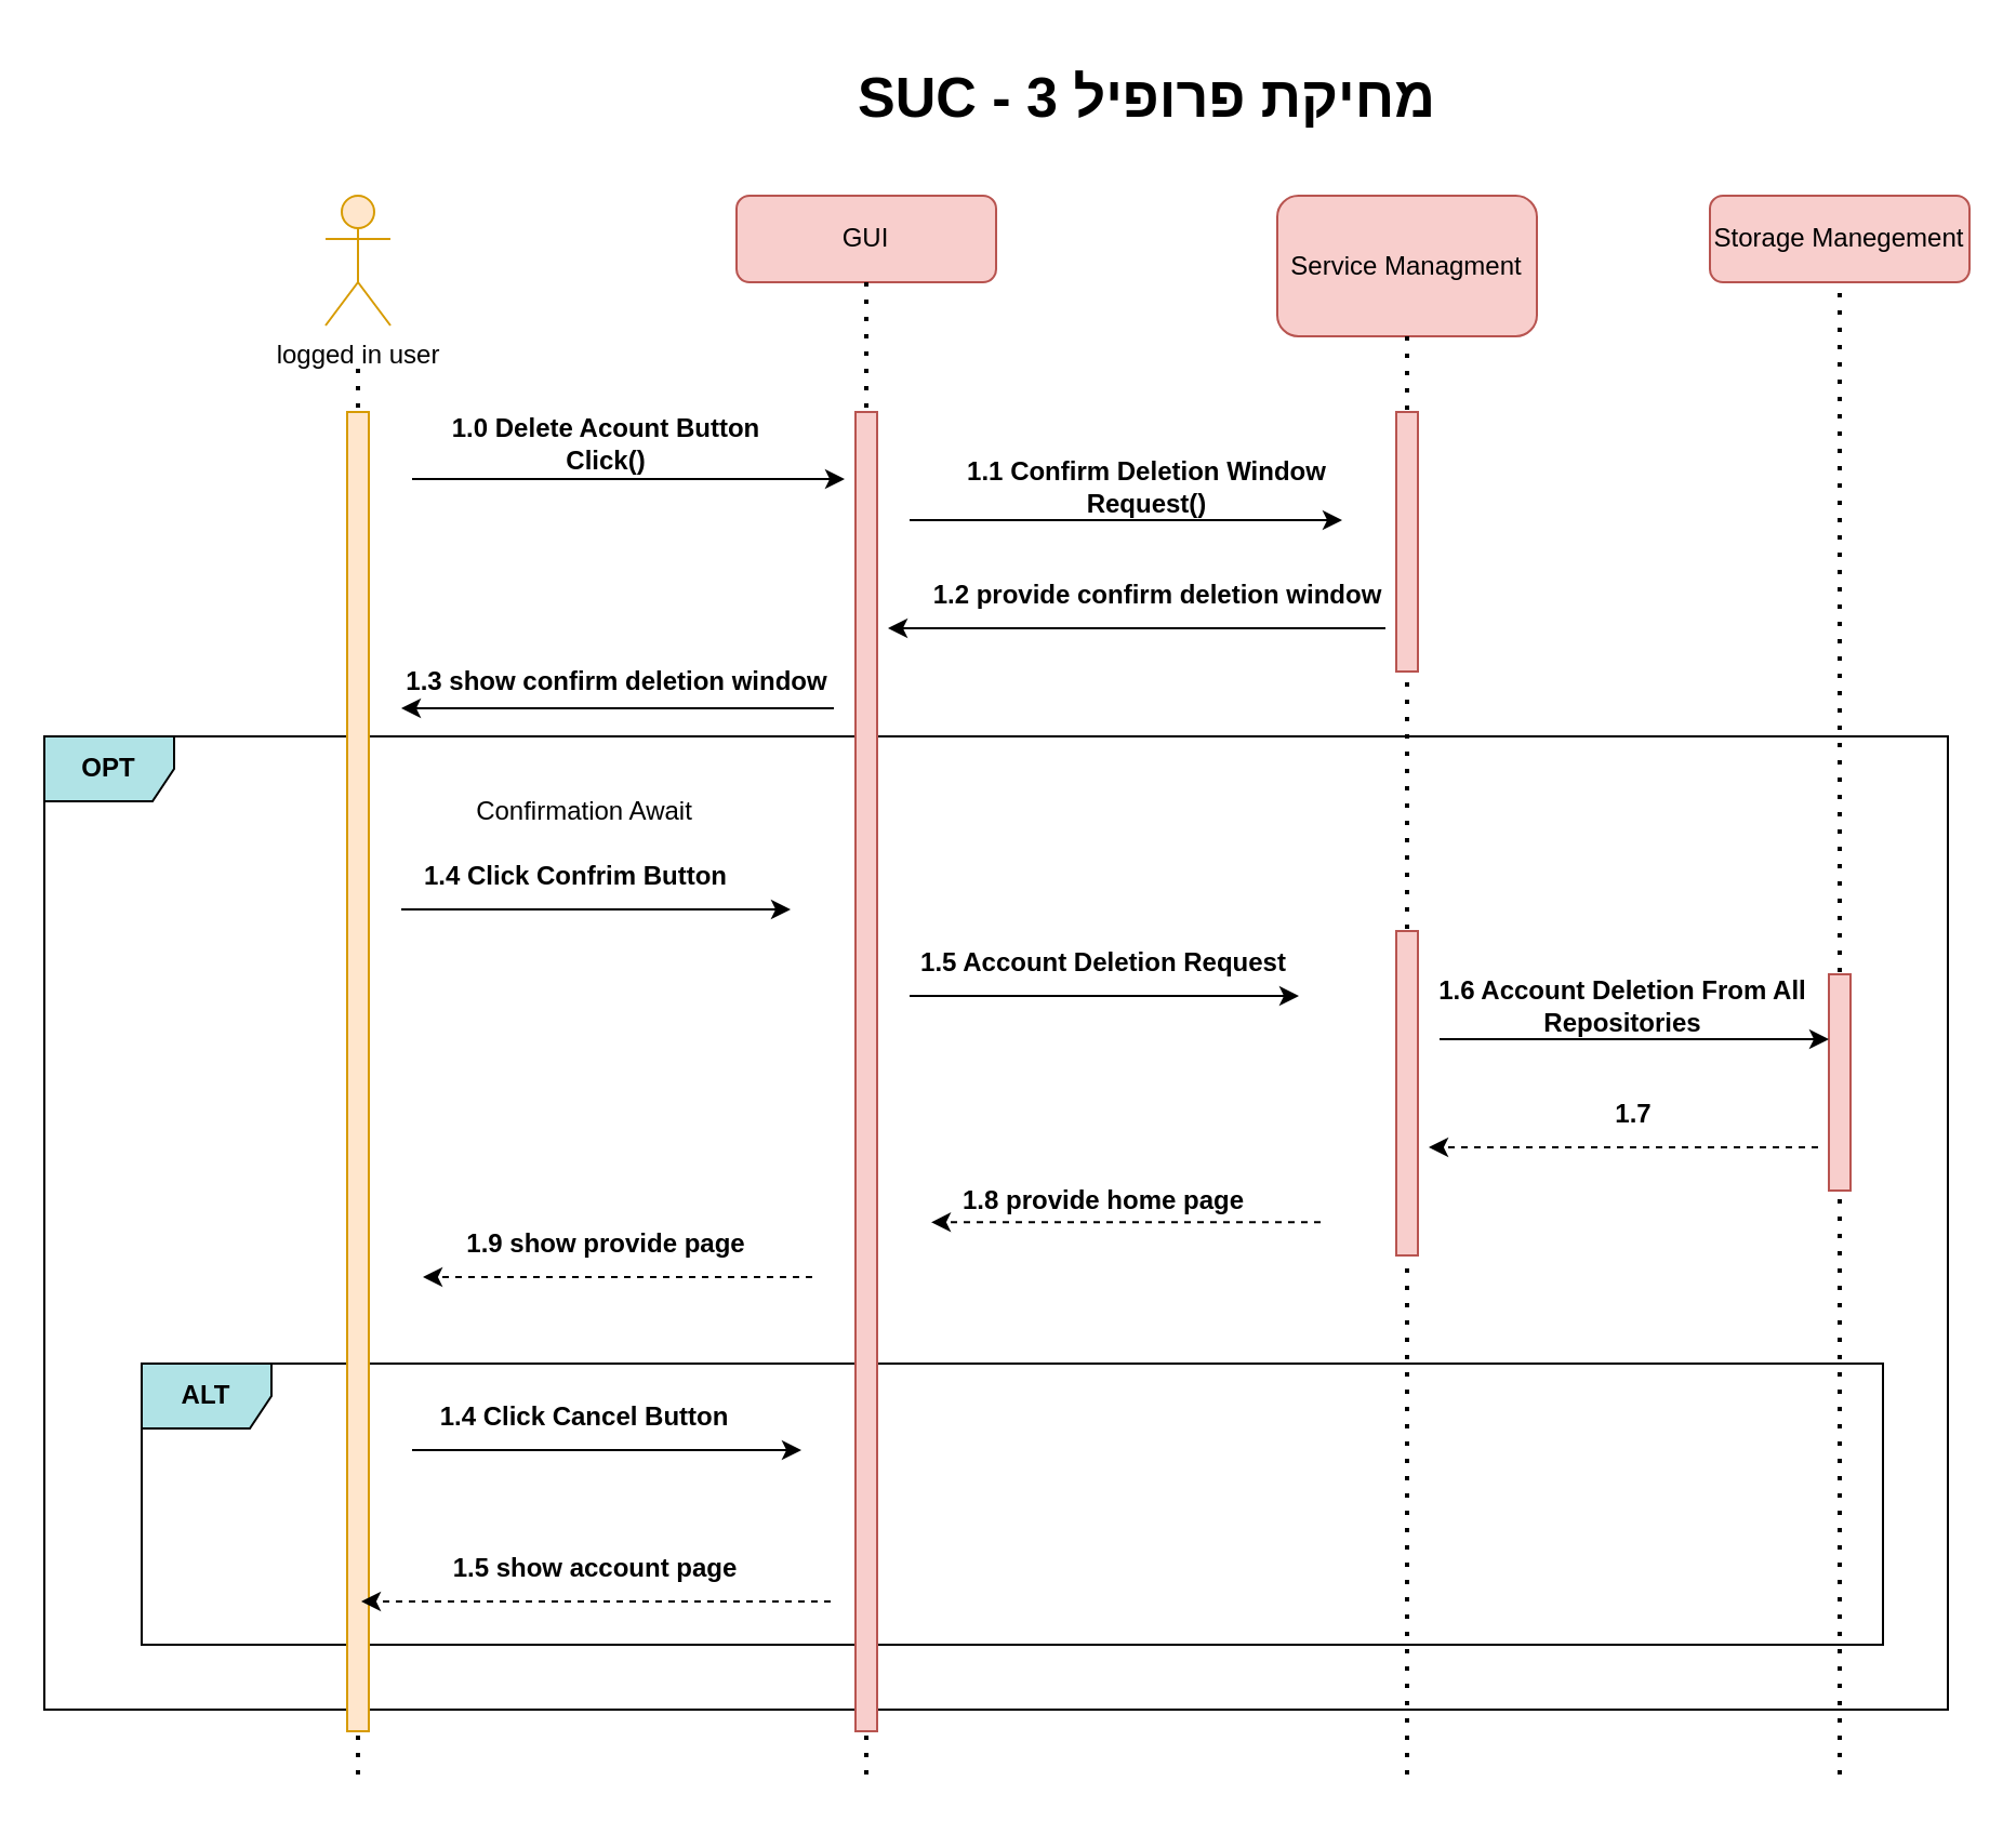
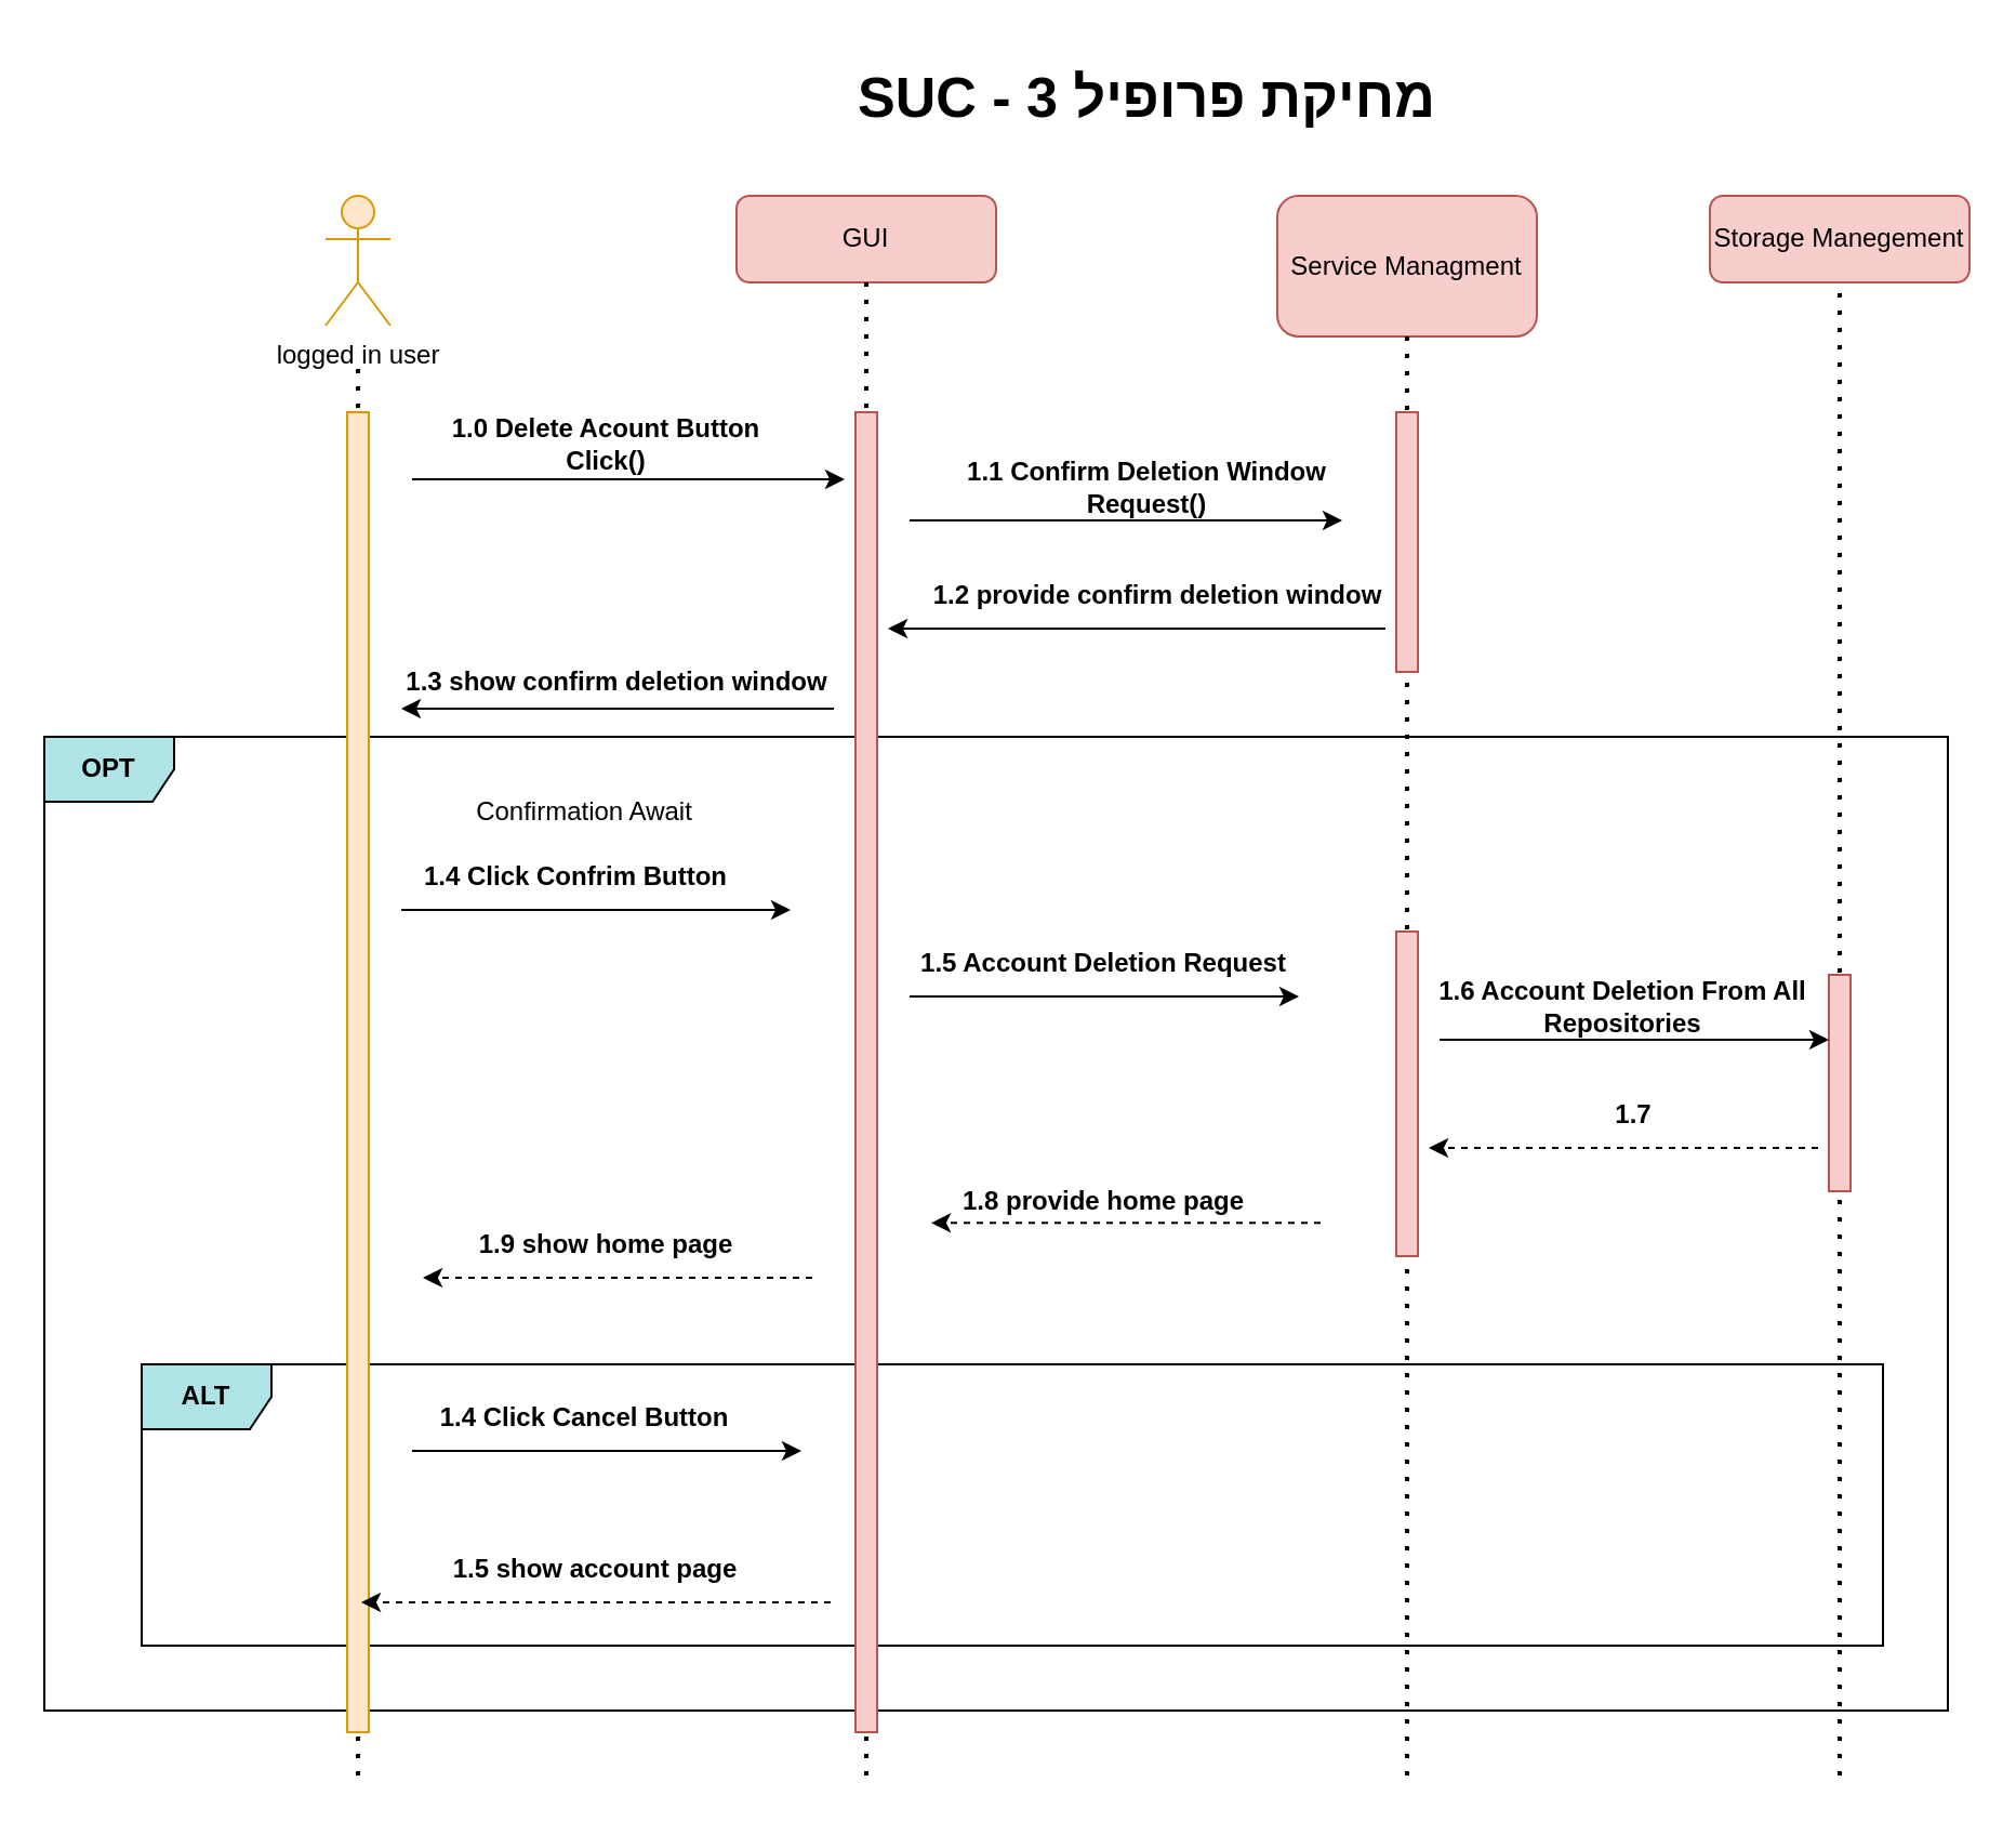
- <mxCell id="42" value="&lt;b&gt;1.9 show provide page&lt;/b&gt;" style="text;html=1;strokeColor=none;fillColor=none;align=center;verticalAlign=middle;whiteSpace=wrap;rounded=0;shadow=0;glass=0;sketch=0;fontSize=12;" vertex="1" parent="1"><mxGeometry x="165" y="570" width="230" height="10" as="geometry" /></mxCell>
+ <mxCell id="42" value="&lt;b&gt;1.9 show home page&lt;/b&gt;" style="text;html=1;strokeColor=none;fillColor=none;align=center;verticalAlign=middle;whiteSpace=wrap;rounded=0;shadow=0;glass=0;sketch=0;fontSize=12;" vertex="1" parent="1"><mxGeometry x="165" y="570" width="230" height="10" as="geometry" /></mxCell>
